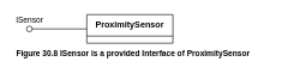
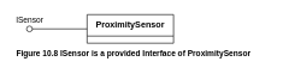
- <mxCell id="4" value="&lt;b&gt;Figure 30.8 ISensor is a provided Interface of ProximitySensor&lt;/b&gt;" style="text;html=1;align=left;verticalAlign=middle;resizable=0;points=[];autosize=1;strokeColor=none;fillColor=none;fontSize=11;fontFamily=Helvetica;fontColor=default;" vertex="1" parent="1"><mxGeometry y="60" width="350" height="30" as="geometry" x="20" /></mxCell>
+ <mxCell id="4" value="&lt;b&gt;Figure 10.8 ISensor is a provided Interface of ProximitySensor&lt;/b&gt;" style="text;html=1;align=left;verticalAlign=middle;resizable=0;points=[];autosize=1;strokeColor=none;fillColor=none;fontSize=11;fontFamily=Helvetica;fontColor=default;" vertex="1" parent="1"><mxGeometry y="60" width="350" height="30" as="geometry" x="20" /></mxCell>
